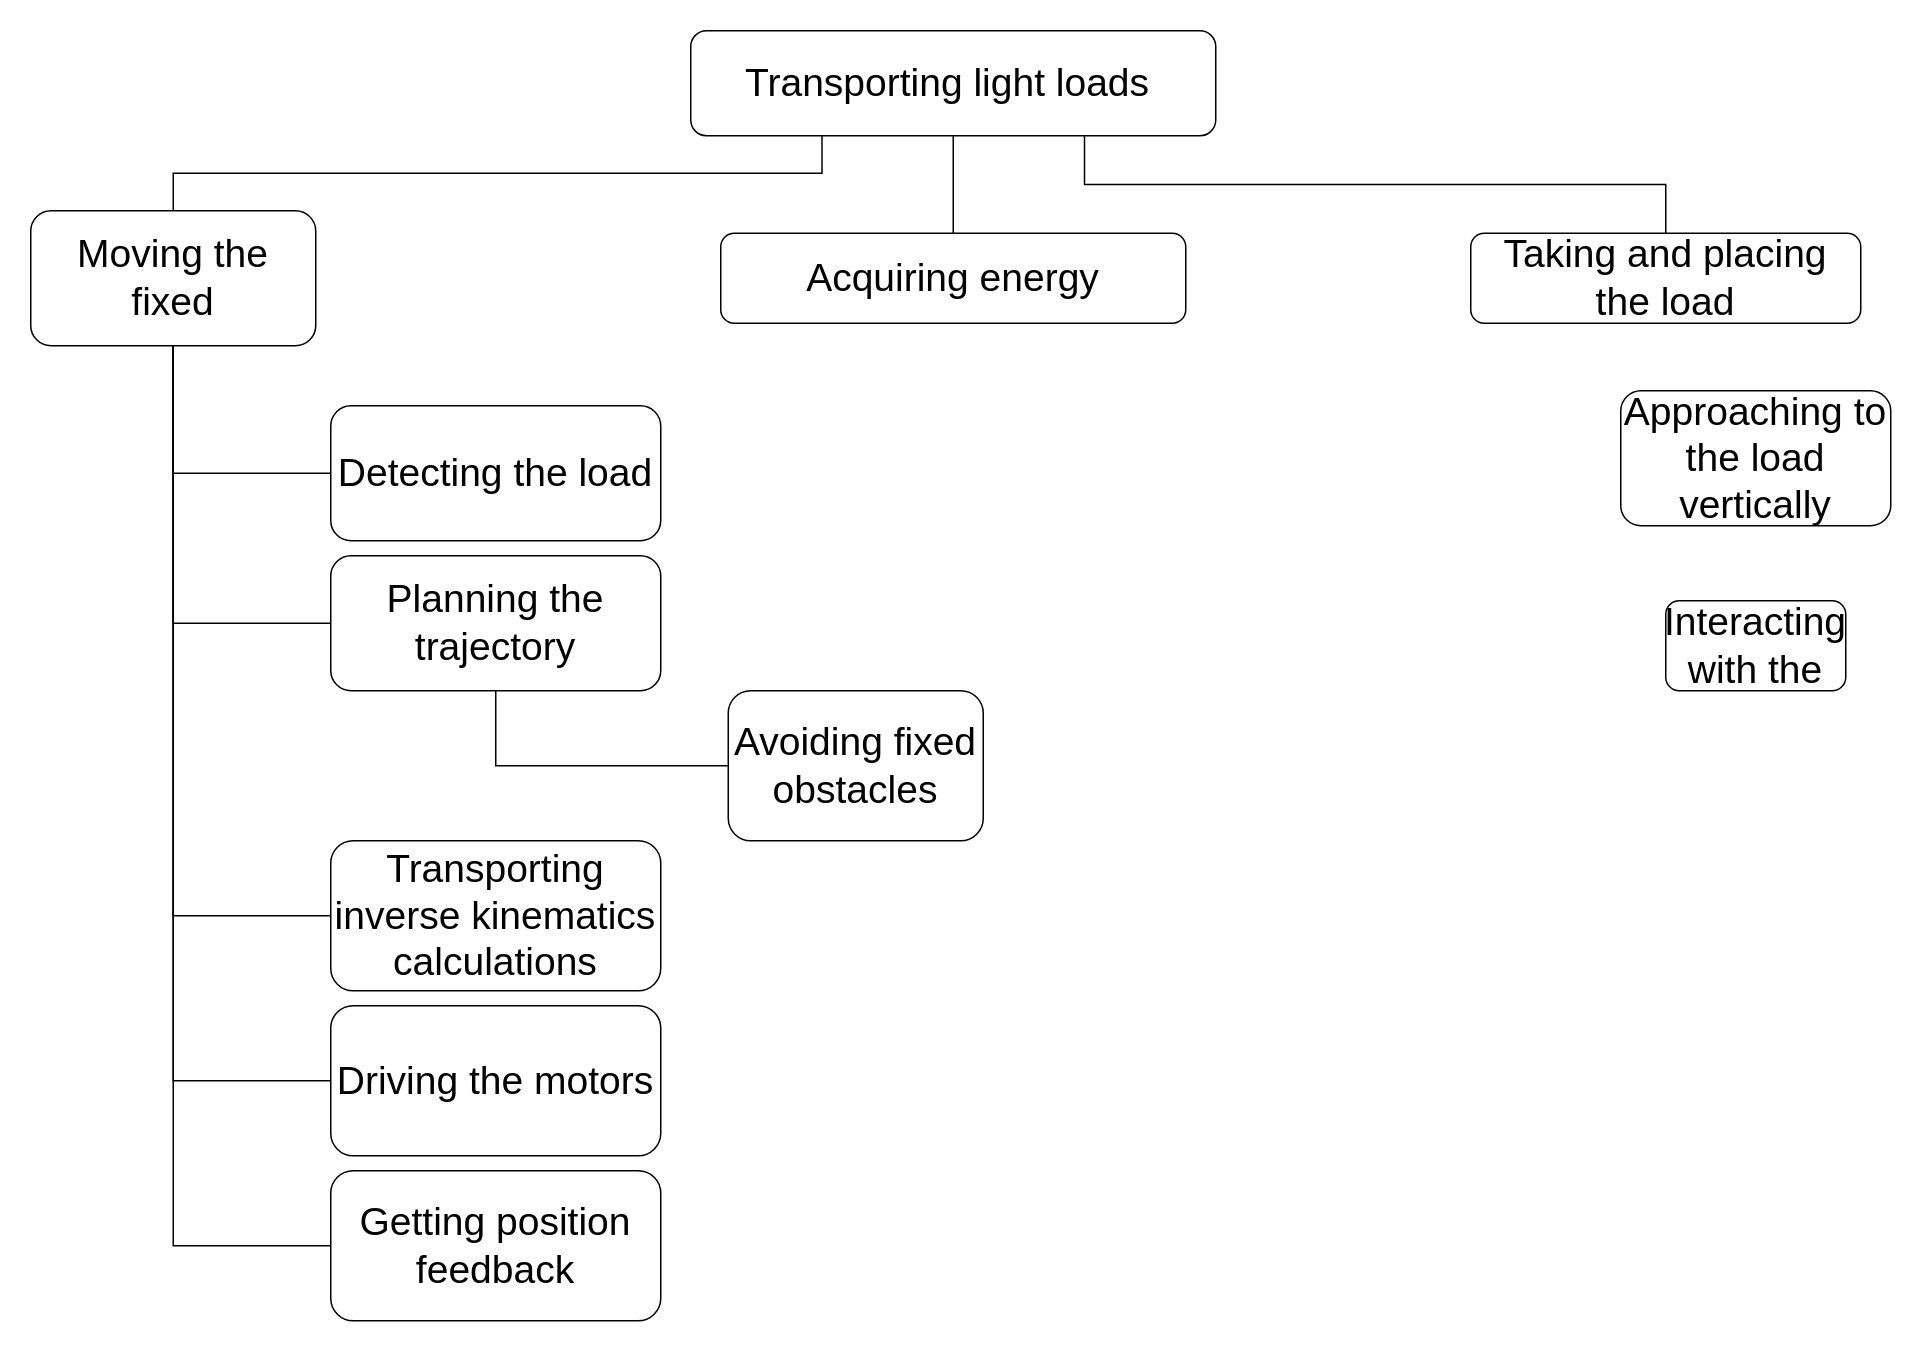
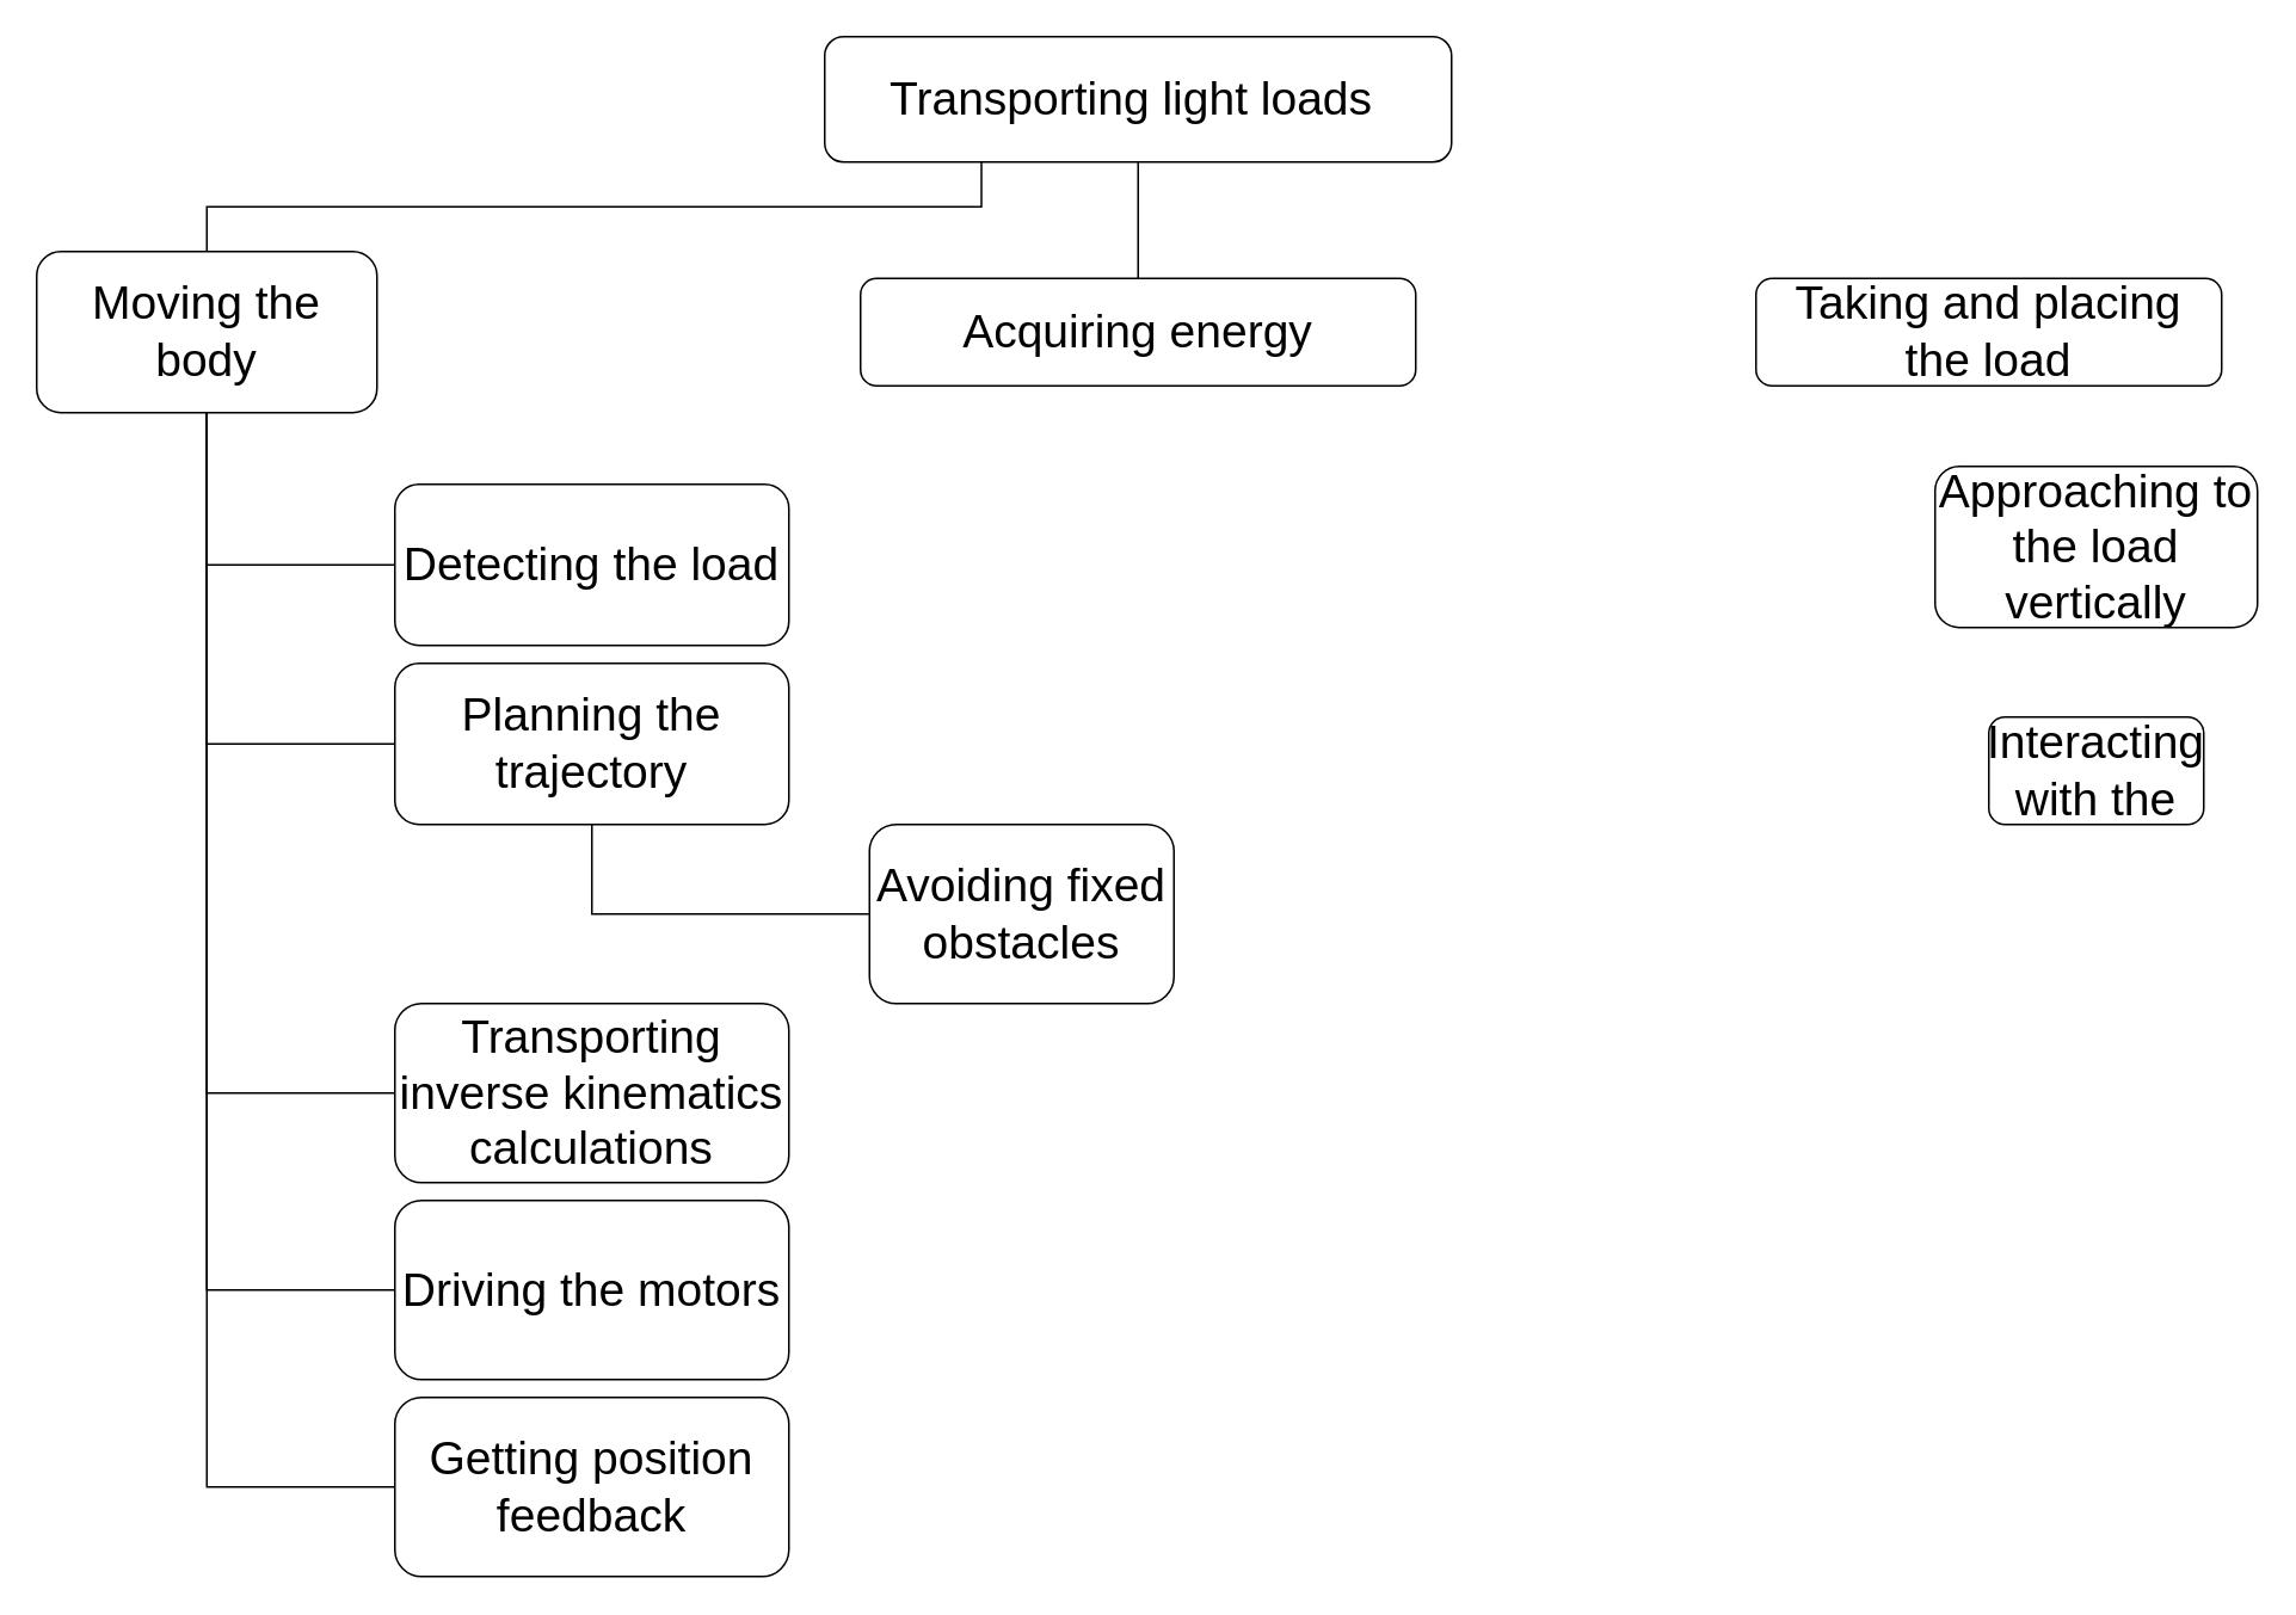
- <mxCell id="10" style="edgeStyle=orthogonalEdgeStyle;rounded=0;orthogonalLoop=1;jettySize=auto;html=1;exitX=0.75;exitY=1;exitDx=0;exitDy=0;entryX=0.5;entryY=0;entryDx=0;entryDy=0;endArrow=none;endFill=0;" edge="1" parent="1" source="11" target="12"><mxGeometry relative="1" as="geometry" /></mxCell>
- <mxCell id="7" value="&lt;span style=&quot;font-size: 26px ; white-space: normal&quot;&gt;Moving the fixed&lt;/span&gt;" style="rounded=1;whiteSpace=wrap;html=1;" vertex="1" parent="1"><mxGeometry x="20" y="140" width="190" height="90" as="geometry" /></mxCell>
+ <mxCell id="7" value="&lt;span style=&quot;font-size: 26px ; white-space: normal&quot;&gt;Moving the body&lt;/span&gt;" style="rounded=1;whiteSpace=wrap;html=1;" vertex="1" parent="1"><mxGeometry x="20" y="140" width="190" height="90" as="geometry" /></mxCell>
